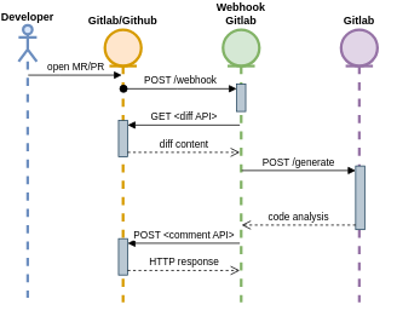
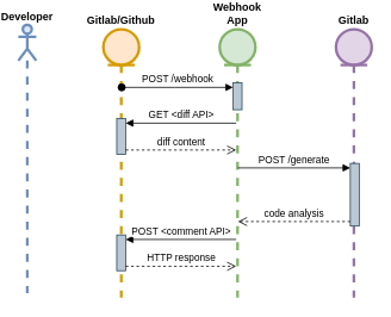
- <mxCell id="6" value="Webhook Gitlab" style="shape=umlLifeline;perimeter=lifelinePerimeter;whiteSpace=wrap;html=1;container=1;dropTarget=0;collapsible=0;recursiveResize=0;outlineConnect=0;portConstraint=eastwest;newEdgeStyle={&quot;curved&quot;:0,&quot;rounded&quot;:0};participant=umlEntity;labelPosition=center;verticalLabelPosition=top;align=center;verticalAlign=bottom;fillColor=#d5e8d4;strokeColor=#82b366;strokeWidth=3;fontStyle=1" parent="1" vertex="1"><mxGeometry x="245" y="25" width="40" height="300" as="geometry" /></mxCell>
+ <mxCell id="6" value="Webhook App" style="shape=umlLifeline;perimeter=lifelinePerimeter;whiteSpace=wrap;html=1;container=1;dropTarget=0;collapsible=0;recursiveResize=0;outlineConnect=0;portConstraint=eastwest;newEdgeStyle={&quot;curved&quot;:0,&quot;rounded&quot;:0};participant=umlEntity;labelPosition=center;verticalLabelPosition=top;align=center;verticalAlign=bottom;fillColor=#d5e8d4;strokeColor=#82b366;strokeWidth=3;fontStyle=1" parent="1" vertex="1"><mxGeometry x="245" y="25" width="40" height="300" as="geometry" /></mxCell>
- <mxCell id="10" value="open MR/PR" style="html=1;verticalAlign=bottom;endArrow=block;curved=0;rounded=0;" parent="1" source="2" target="3" edge="1"><mxGeometry width="80" relative="1" as="geometry"><mxPoint x="15" y="75" as="sourcePoint" /><mxPoint x="95" y="75" as="targetPoint" /><Array as="points"><mxPoint x="65" y="75" /></Array></mxGeometry></mxCell>
